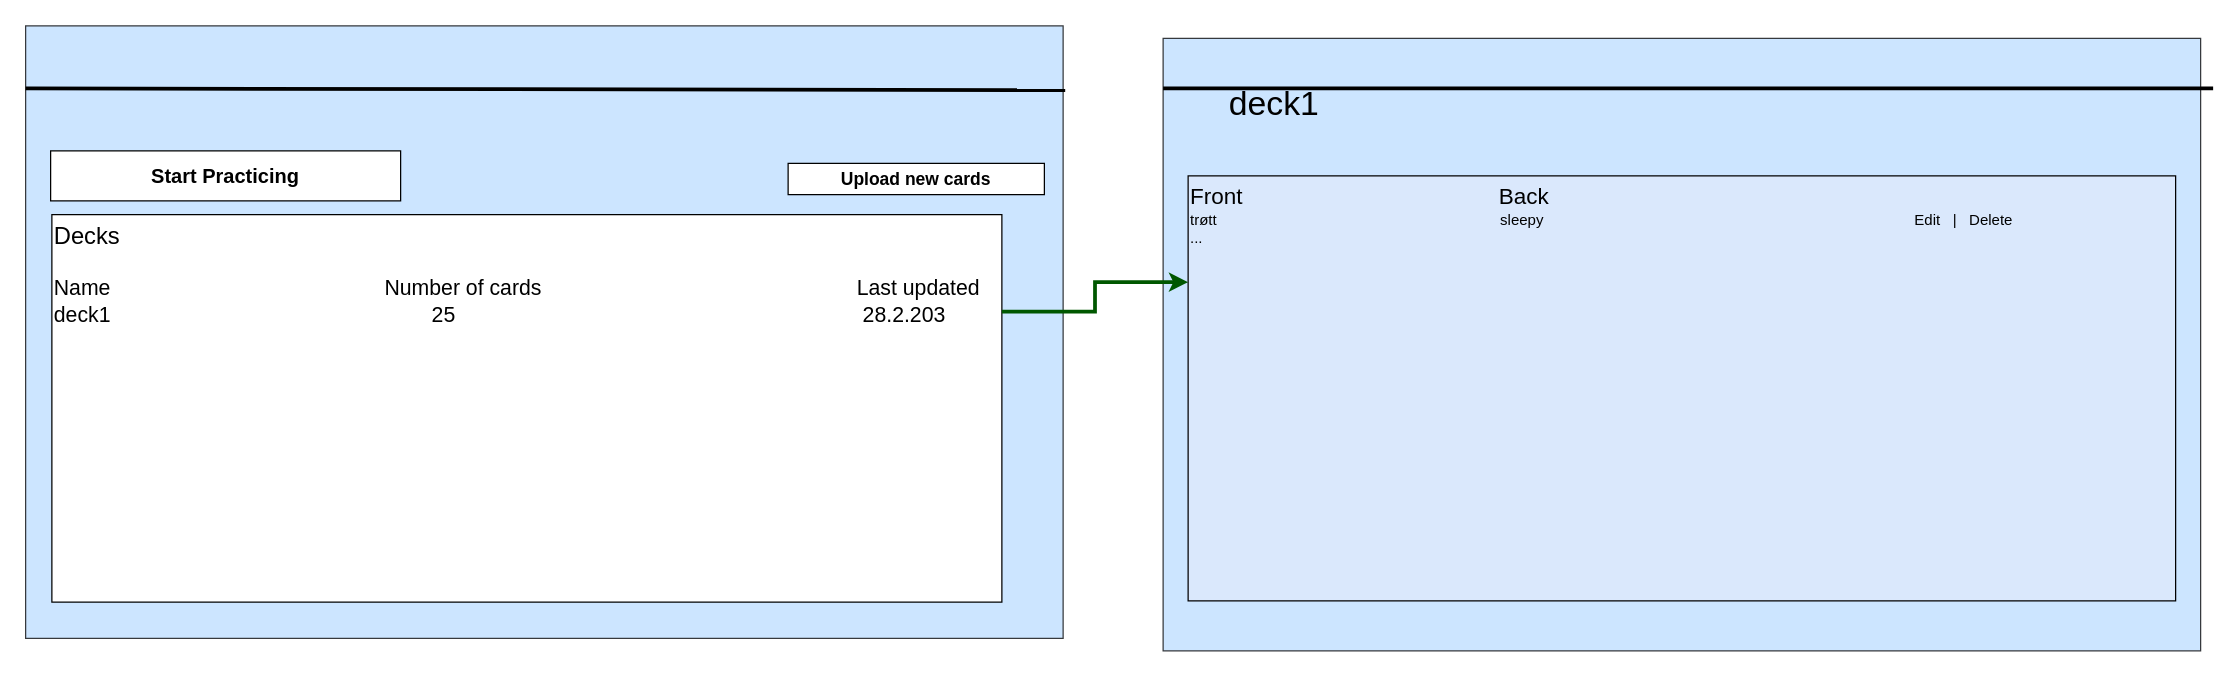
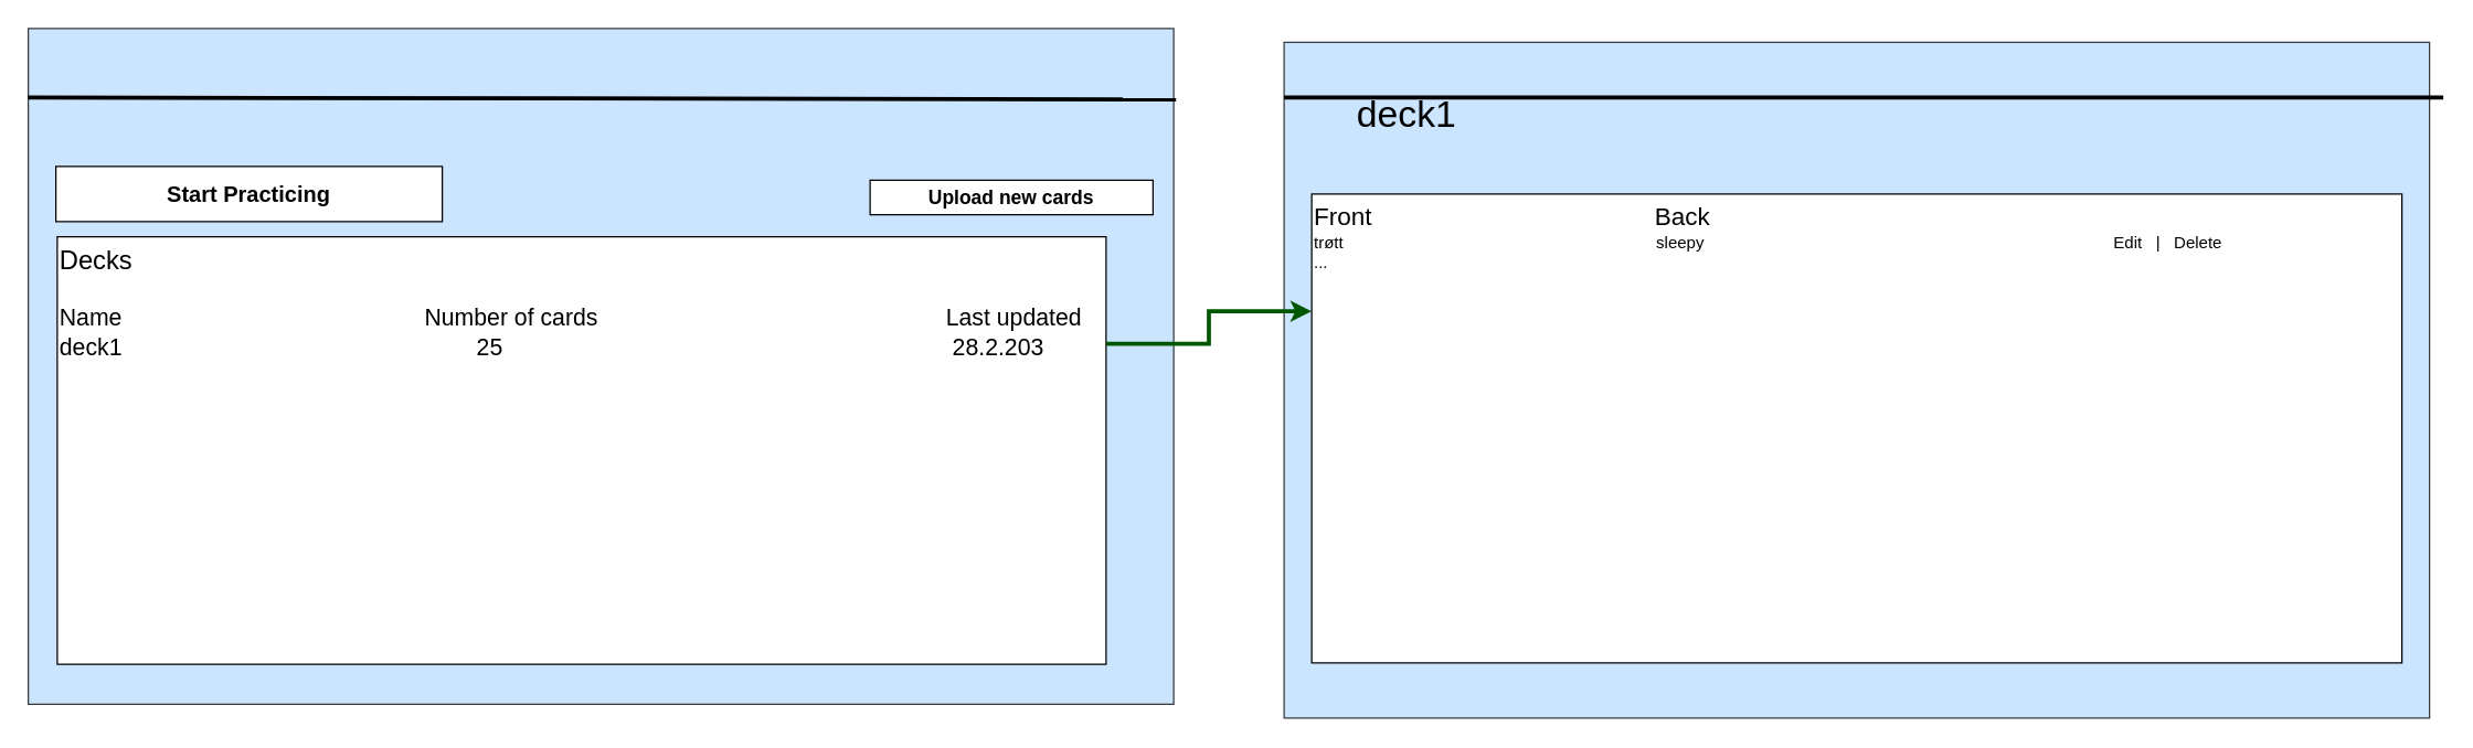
- <mxCell id="11" value="&lt;div&gt;&lt;font style=&quot;font-size: 18px;&quot;&gt;Front&amp;nbsp;&amp;nbsp;&amp;nbsp;&amp;nbsp;&amp;nbsp;&amp;nbsp;&amp;nbsp;&amp;nbsp;&amp;nbsp;&amp;nbsp;&amp;nbsp;&amp;nbsp;&amp;nbsp;&amp;nbsp;&amp;nbsp;&amp;nbsp;&amp;nbsp;&amp;nbsp;&amp;nbsp;&amp;nbsp;&amp;nbsp;&amp;nbsp;&amp;nbsp;&amp;nbsp;&amp;nbsp;&amp;nbsp;&amp;nbsp;&amp;nbsp;&amp;nbsp;&amp;nbsp;&amp;nbsp;&amp;nbsp;&amp;nbsp;&amp;nbsp;&amp;nbsp;&amp;nbsp;&amp;nbsp;&amp;nbsp;&amp;nbsp;&amp;nbsp; Back&amp;nbsp;&amp;nbsp;&amp;nbsp;&amp;nbsp;&amp;nbsp;&amp;nbsp;&amp;nbsp;&amp;nbsp;&amp;nbsp;&amp;nbsp;&amp;nbsp;&amp;nbsp;&amp;nbsp;&amp;nbsp;&amp;nbsp;&amp;nbsp;&amp;nbsp;&amp;nbsp;&amp;nbsp;&amp;nbsp;&amp;nbsp;&amp;nbsp;&amp;nbsp;&amp;nbsp;&amp;nbsp;&amp;nbsp;&amp;nbsp;&amp;nbsp;&amp;nbsp;&amp;nbsp;&amp;nbsp;&amp;nbsp;&amp;nbsp;&amp;nbsp;&amp;nbsp;&amp;nbsp;&amp;nbsp;&amp;nbsp;&amp;nbsp;&amp;nbsp;&amp;nbsp;&amp;nbsp;&amp;nbsp;&amp;nbsp;&amp;nbsp;&amp;nbsp;&amp;nbsp;&amp;nbsp;&amp;nbsp;&amp;nbsp;&amp;nbsp;&amp;nbsp;&amp;nbsp;&amp;nbsp;&amp;nbsp;&amp;nbsp;&amp;nbsp;&amp;nbsp;&amp;nbsp;&amp;nbsp;&amp;nbsp;&amp;nbsp;&amp;nbsp;&amp;nbsp;&amp;nbsp;&amp;nbsp;&amp;nbsp;&amp;nbsp;&amp;nbsp;&amp;nbsp;&amp;nbsp;&amp;nbsp;&amp;nbsp;&amp;nbsp;&amp;nbsp;&amp;nbsp;&amp;nbsp;&amp;nbsp;&amp;nbsp; &lt;br&gt;&lt;/font&gt;&lt;/div&gt;&lt;div&gt;trøtt&amp;nbsp;&amp;nbsp;&amp;nbsp;&amp;nbsp;&amp;nbsp;&amp;nbsp;&amp;nbsp;&amp;nbsp;&amp;nbsp;&amp;nbsp;&amp;nbsp;&amp;nbsp;&amp;nbsp;&amp;nbsp;&amp;nbsp;&amp;nbsp;&amp;nbsp;&amp;nbsp;&amp;nbsp;&amp;nbsp;&amp;nbsp;&amp;nbsp;&amp;nbsp;&amp;nbsp;&amp;nbsp;&amp;nbsp;&amp;nbsp;&amp;nbsp;&amp;nbsp;&amp;nbsp;&amp;nbsp;&amp;nbsp;&amp;nbsp;&amp;nbsp;&amp;nbsp;&amp;nbsp;&amp;nbsp;&amp;nbsp;&amp;nbsp;&amp;nbsp;&amp;nbsp;&amp;nbsp;&amp;nbsp;&amp;nbsp;&amp;nbsp;&amp;nbsp;&amp;nbsp;&amp;nbsp;&amp;nbsp;&amp;nbsp;&amp;nbsp;&amp;nbsp;&amp;nbsp;&amp;nbsp;&amp;nbsp;&amp;nbsp;&amp;nbsp;&amp;nbsp;&amp;nbsp;&amp;nbsp;&amp;nbsp;&amp;nbsp;&amp;nbsp;&amp;nbsp;&amp;nbsp;&amp;nbsp;&amp;nbsp; sleepy&amp;nbsp;&amp;nbsp;&amp;nbsp;&amp;nbsp;&amp;nbsp;&amp;nbsp;&amp;nbsp;&amp;nbsp;&amp;nbsp;&amp;nbsp;&amp;nbsp;&amp;nbsp;&amp;nbsp;&amp;nbsp;&amp;nbsp;&amp;nbsp;&amp;nbsp;&amp;nbsp;&amp;nbsp;&amp;nbsp;&amp;nbsp;&amp;nbsp;&amp;nbsp;&amp;nbsp;&amp;nbsp;&amp;nbsp;&amp;nbsp;&amp;nbsp;&amp;nbsp;&amp;nbsp;&amp;nbsp;&amp;nbsp;&amp;nbsp;&amp;nbsp;&amp;nbsp;&amp;nbsp;&amp;nbsp;&amp;nbsp;&amp;nbsp;&amp;nbsp;&amp;nbsp;&amp;nbsp;&amp;nbsp;&amp;nbsp;&amp;nbsp;&amp;nbsp;&amp;nbsp;&amp;nbsp;&amp;nbsp;&amp;nbsp;&amp;nbsp;&amp;nbsp;&amp;nbsp;&amp;nbsp;&amp;nbsp;&amp;nbsp;&amp;nbsp;&amp;nbsp;&amp;nbsp;&amp;nbsp;&amp;nbsp;&amp;nbsp;&amp;nbsp;&amp;nbsp;&amp;nbsp;&amp;nbsp;&amp;nbsp;&amp;nbsp;&amp;nbsp;&amp;nbsp;&amp;nbsp;&amp;nbsp;&amp;nbsp;&amp;nbsp;&amp;nbsp;&amp;nbsp;&amp;nbsp;&amp;nbsp;&amp;nbsp;&amp;nbsp;&amp;nbsp;&amp;nbsp;&amp;nbsp;&amp;nbsp;&amp;nbsp;&amp;nbsp;&amp;nbsp;&amp;nbsp; Edit&amp;nbsp;&amp;nbsp; |&amp;nbsp;&amp;nbsp; Delete&lt;/div&gt;&lt;div&gt;...&lt;/div&gt;&lt;div&gt;&lt;br&gt;&lt;/div&gt;" style="rounded=0;whiteSpace=wrap;html=1;align=left;verticalAlign=top;fillColor=#dae8fc;" vertex="1" parent="8"><mxGeometry x="20" y="110" width="790" height="340" as="geometry" /></mxCell>
+ <mxCell id="11" value="&lt;div&gt;&lt;font style=&quot;font-size: 18px;&quot;&gt;Front&amp;nbsp;&amp;nbsp;&amp;nbsp;&amp;nbsp;&amp;nbsp;&amp;nbsp;&amp;nbsp;&amp;nbsp;&amp;nbsp;&amp;nbsp;&amp;nbsp;&amp;nbsp;&amp;nbsp;&amp;nbsp;&amp;nbsp;&amp;nbsp;&amp;nbsp;&amp;nbsp;&amp;nbsp;&amp;nbsp;&amp;nbsp;&amp;nbsp;&amp;nbsp;&amp;nbsp;&amp;nbsp;&amp;nbsp;&amp;nbsp;&amp;nbsp;&amp;nbsp;&amp;nbsp;&amp;nbsp;&amp;nbsp;&amp;nbsp;&amp;nbsp;&amp;nbsp;&amp;nbsp;&amp;nbsp;&amp;nbsp;&amp;nbsp;&amp;nbsp; Back&amp;nbsp;&amp;nbsp;&amp;nbsp;&amp;nbsp;&amp;nbsp;&amp;nbsp;&amp;nbsp;&amp;nbsp;&amp;nbsp;&amp;nbsp;&amp;nbsp;&amp;nbsp;&amp;nbsp;&amp;nbsp;&amp;nbsp;&amp;nbsp;&amp;nbsp;&amp;nbsp;&amp;nbsp;&amp;nbsp;&amp;nbsp;&amp;nbsp;&amp;nbsp;&amp;nbsp;&amp;nbsp;&amp;nbsp;&amp;nbsp;&amp;nbsp;&amp;nbsp;&amp;nbsp;&amp;nbsp;&amp;nbsp;&amp;nbsp;&amp;nbsp;&amp;nbsp;&amp;nbsp;&amp;nbsp;&amp;nbsp;&amp;nbsp;&amp;nbsp;&amp;nbsp;&amp;nbsp;&amp;nbsp;&amp;nbsp;&amp;nbsp;&amp;nbsp;&amp;nbsp;&amp;nbsp;&amp;nbsp;&amp;nbsp;&amp;nbsp;&amp;nbsp;&amp;nbsp;&amp;nbsp;&amp;nbsp;&amp;nbsp;&amp;nbsp;&amp;nbsp;&amp;nbsp;&amp;nbsp;&amp;nbsp;&amp;nbsp;&amp;nbsp;&amp;nbsp;&amp;nbsp;&amp;nbsp;&amp;nbsp;&amp;nbsp;&amp;nbsp;&amp;nbsp;&amp;nbsp;&amp;nbsp;&amp;nbsp;&amp;nbsp;&amp;nbsp;&amp;nbsp;&amp;nbsp;&amp;nbsp;&amp;nbsp; &lt;br&gt;&lt;/font&gt;&lt;/div&gt;&lt;div&gt;trøtt&amp;nbsp;&amp;nbsp;&amp;nbsp;&amp;nbsp;&amp;nbsp;&amp;nbsp;&amp;nbsp;&amp;nbsp;&amp;nbsp;&amp;nbsp;&amp;nbsp;&amp;nbsp;&amp;nbsp;&amp;nbsp;&amp;nbsp;&amp;nbsp;&amp;nbsp;&amp;nbsp;&amp;nbsp;&amp;nbsp;&amp;nbsp;&amp;nbsp;&amp;nbsp;&amp;nbsp;&amp;nbsp;&amp;nbsp;&amp;nbsp;&amp;nbsp;&amp;nbsp;&amp;nbsp;&amp;nbsp;&amp;nbsp;&amp;nbsp;&amp;nbsp;&amp;nbsp;&amp;nbsp;&amp;nbsp;&amp;nbsp;&amp;nbsp;&amp;nbsp;&amp;nbsp;&amp;nbsp;&amp;nbsp;&amp;nbsp;&amp;nbsp;&amp;nbsp;&amp;nbsp;&amp;nbsp;&amp;nbsp;&amp;nbsp;&amp;nbsp;&amp;nbsp;&amp;nbsp;&amp;nbsp;&amp;nbsp;&amp;nbsp;&amp;nbsp;&amp;nbsp;&amp;nbsp;&amp;nbsp;&amp;nbsp;&amp;nbsp;&amp;nbsp;&amp;nbsp;&amp;nbsp;&amp;nbsp;&amp;nbsp; sleepy&amp;nbsp;&amp;nbsp;&amp;nbsp;&amp;nbsp;&amp;nbsp;&amp;nbsp;&amp;nbsp;&amp;nbsp;&amp;nbsp;&amp;nbsp;&amp;nbsp;&amp;nbsp;&amp;nbsp;&amp;nbsp;&amp;nbsp;&amp;nbsp;&amp;nbsp;&amp;nbsp;&amp;nbsp;&amp;nbsp;&amp;nbsp;&amp;nbsp;&amp;nbsp;&amp;nbsp;&amp;nbsp;&amp;nbsp;&amp;nbsp;&amp;nbsp;&amp;nbsp;&amp;nbsp;&amp;nbsp;&amp;nbsp;&amp;nbsp;&amp;nbsp;&amp;nbsp;&amp;nbsp;&amp;nbsp;&amp;nbsp;&amp;nbsp;&amp;nbsp;&amp;nbsp;&amp;nbsp;&amp;nbsp;&amp;nbsp;&amp;nbsp;&amp;nbsp;&amp;nbsp;&amp;nbsp;&amp;nbsp;&amp;nbsp;&amp;nbsp;&amp;nbsp;&amp;nbsp;&amp;nbsp;&amp;nbsp;&amp;nbsp;&amp;nbsp;&amp;nbsp;&amp;nbsp;&amp;nbsp;&amp;nbsp;&amp;nbsp;&amp;nbsp;&amp;nbsp;&amp;nbsp;&amp;nbsp;&amp;nbsp;&amp;nbsp;&amp;nbsp;&amp;nbsp;&amp;nbsp;&amp;nbsp;&amp;nbsp;&amp;nbsp;&amp;nbsp;&amp;nbsp;&amp;nbsp;&amp;nbsp;&amp;nbsp;&amp;nbsp;&amp;nbsp;&amp;nbsp;&amp;nbsp;&amp;nbsp;&amp;nbsp;&amp;nbsp;&amp;nbsp;&amp;nbsp; Edit&amp;nbsp;&amp;nbsp; |&amp;nbsp;&amp;nbsp; Delete&lt;/div&gt;&lt;div&gt;...&lt;/div&gt;&lt;div&gt;&lt;br&gt;&lt;/div&gt;" style="rounded=0;whiteSpace=wrap;html=1;align=left;verticalAlign=top;" vertex="1" parent="8"><mxGeometry x="20" y="110" width="790" height="340" as="geometry" /></mxCell>
